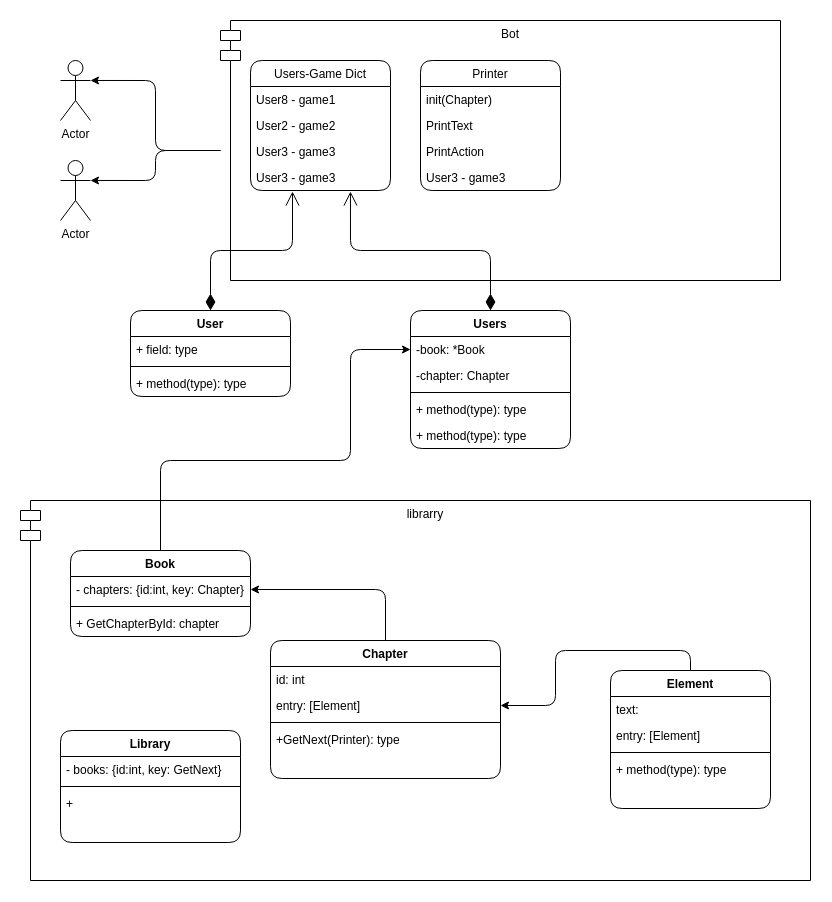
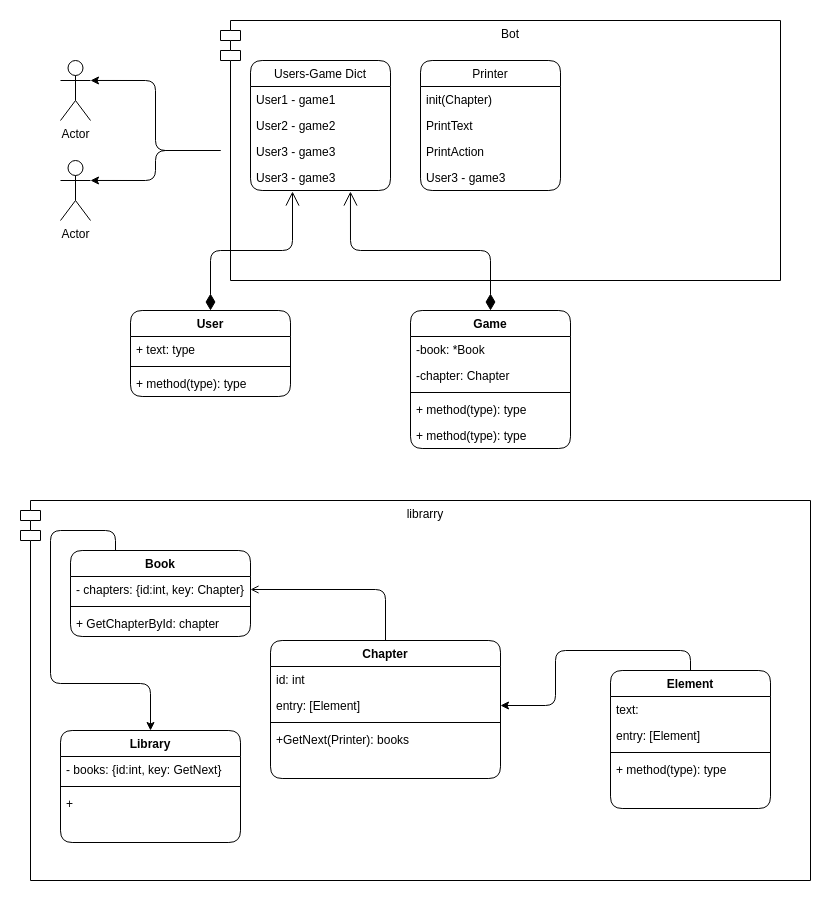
- <mxCell id="9" value="User8 - game1&#10;" style="text;strokeColor=none;fillColor=none;align=left;verticalAlign=top;spacingLeft=4;spacingRight=4;overflow=hidden;rotatable=0;points=[[0,0.5],[1,0.5]];portConstraint=eastwest;rounded=1;" parent="8" vertex="1"><mxGeometry y="26" width="140" height="26" as="geometry" /></mxCell>
+ <mxCell id="9" value="User1 - game1&#10;" style="text;strokeColor=none;fillColor=none;align=left;verticalAlign=top;spacingLeft=4;spacingRight=4;overflow=hidden;rotatable=0;points=[[0,0.5],[1,0.5]];portConstraint=eastwest;rounded=1;" parent="8" vertex="1"><mxGeometry y="26" width="140" height="26" as="geometry" /></mxCell>
- <mxCell id="17" value="Users" style="swimlane;fontStyle=1;align=center;verticalAlign=top;childLayout=stackLayout;horizontal=1;startSize=26;horizontalStack=0;resizeParent=1;resizeParentMax=0;resizeLast=0;collapsible=1;marginBottom=0;rounded=1;" parent="1" vertex="1"><mxGeometry x="410" y="310" width="160" height="138" as="geometry"><mxRectangle x="400" y="320" width="70" height="26" as="alternateBounds" /></mxGeometry></mxCell>
+ <mxCell id="17" value="Game" style="swimlane;fontStyle=1;align=center;verticalAlign=top;childLayout=stackLayout;horizontal=1;startSize=26;horizontalStack=0;resizeParent=1;resizeParentMax=0;resizeLast=0;collapsible=1;marginBottom=0;rounded=1;" parent="1" vertex="1"><mxGeometry x="410" y="310" width="160" height="138" as="geometry"><mxRectangle x="400" y="320" width="70" height="26" as="alternateBounds" /></mxGeometry></mxCell>
- <mxCell id="14" value="+ field: type" style="text;strokeColor=none;fillColor=none;align=left;verticalAlign=top;spacingLeft=4;spacingRight=4;overflow=hidden;rotatable=0;points=[[0,0.5],[1,0.5]];portConstraint=eastwest;rounded=1;" parent="13" vertex="1"><mxGeometry y="26" width="160" height="26" as="geometry" /></mxCell>
+ <mxCell id="14" value="+ text: type" style="text;strokeColor=none;fillColor=none;align=left;verticalAlign=top;spacingLeft=4;spacingRight=4;overflow=hidden;rotatable=0;points=[[0,0.5],[1,0.5]];portConstraint=eastwest;rounded=1;" parent="13" vertex="1"><mxGeometry y="26" width="160" height="26" as="geometry" /></mxCell>
- <mxCell id="25" style="edgeStyle=orthogonalEdgeStyle;rounded=1;orthogonalLoop=1;jettySize=auto;html=1;exitX=0.5;exitY=0;exitDx=0;exitDy=0;entryX=0;entryY=0.5;entryDx=0;entryDy=0;jumpStyle=none;" edge="1" parent="1" source="26" target="18"><mxGeometry relative="1" as="geometry"><Array as="points"><mxPoint x="160" y="460" /><mxPoint x="350" y="460" /><mxPoint x="350" y="349" /></Array></mxGeometry></mxCell>
- <mxCell id="30" style="edgeStyle=orthogonalEdgeStyle;rounded=1;jumpStyle=none;orthogonalLoop=1;jettySize=auto;html=1;exitX=0.5;exitY=0;exitDx=0;exitDy=0;entryX=1;entryY=0.5;entryDx=0;entryDy=0;" edge="1" parent="1" source="31" target="27"><mxGeometry relative="1" as="geometry" /></mxCell>
+ <mxCell id="30" style="edgeStyle=orthogonalEdgeStyle;rounded=1;jumpStyle=none;orthogonalLoop=1;jettySize=auto;html=1;exitX=0.5;exitY=0;exitDx=0;exitDy=0;entryX=1;entryY=0.5;entryDx=0;entryDy=0;endArrow=open;" edge="1" parent="1" source="31" target="27"><mxGeometry relative="1" as="geometry" /></mxCell>
+ <mxCell id="54" style="edgeStyle=orthogonalEdgeStyle;rounded=1;jumpStyle=none;orthogonalLoop=1;jettySize=auto;html=1;exitX=0.25;exitY=0;exitDx=0;exitDy=0;entryX=0.5;entryY=0;entryDx=0;entryDy=0;" edge="1" parent="1" source="26" target="49"><mxGeometry relative="1" as="geometry"><mxPoint x="70" y="649" as="sourcePoint" /></mxGeometry></mxCell>
- <mxCell id="35" value="+GetNext(Printer): type" style="text;strokeColor=none;fillColor=none;align=left;verticalAlign=top;spacingLeft=4;spacingRight=4;overflow=hidden;rotatable=0;points=[[0,0.5],[1,0.5]];portConstraint=eastwest;rounded=1;" parent="31" vertex="1"><mxGeometry y="86" width="230" height="26" as="geometry" /></mxCell>
+ <mxCell id="35" value="+GetNext(Printer): books" style="text;strokeColor=none;fillColor=none;align=left;verticalAlign=top;spacingLeft=4;spacingRight=4;overflow=hidden;rotatable=0;points=[[0,0.5],[1,0.5]];portConstraint=eastwest;rounded=1;" parent="31" vertex="1"><mxGeometry y="86" width="230" height="26" as="geometry" /></mxCell>
